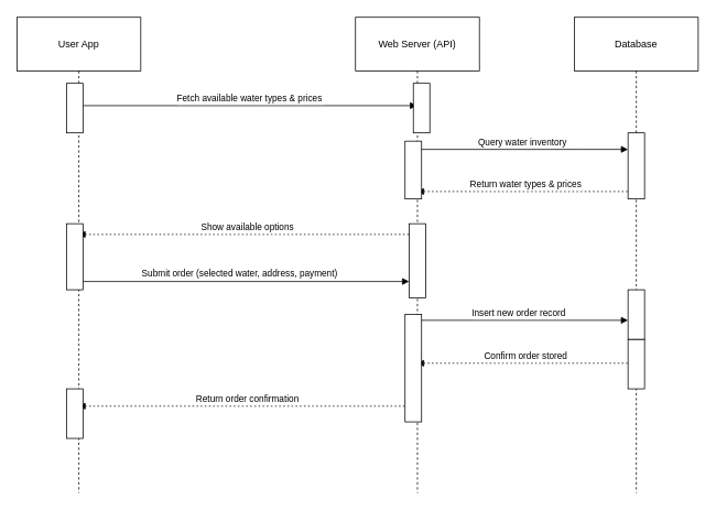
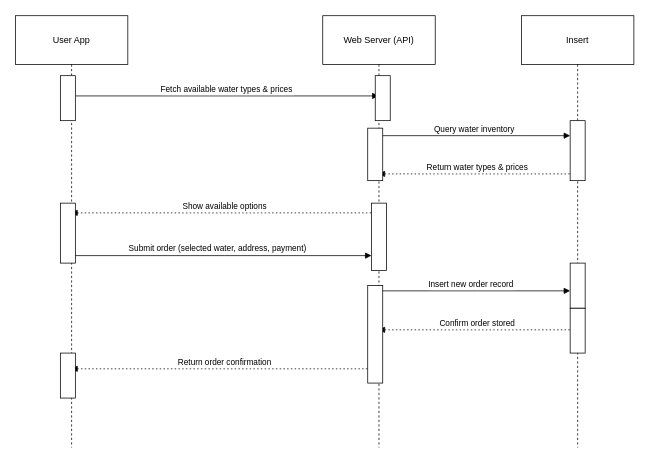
- <mxCell id="4" value="Database" style="shape=umlLifeline;perimeter=lifelinePerimeter;whiteSpace=wrap;container=1;dropTarget=0;collapsible=0;recursiveResize=0;outlineConnect=0;portConstraint=eastwest;newEdgeStyle={&quot;edgeStyle&quot;:&quot;elbowEdgeStyle&quot;,&quot;elbow&quot;:&quot;vertical&quot;,&quot;curved&quot;:0,&quot;rounded&quot;:0};size=65;" parent="1" vertex="1"><mxGeometry x="695" y="20" width="150" height="576" as="geometry" /></mxCell>
+ <mxCell id="4" value="Insert" style="shape=umlLifeline;perimeter=lifelinePerimeter;whiteSpace=wrap;container=1;dropTarget=0;collapsible=0;recursiveResize=0;outlineConnect=0;portConstraint=eastwest;newEdgeStyle={&quot;edgeStyle&quot;:&quot;elbowEdgeStyle&quot;,&quot;elbow&quot;:&quot;vertical&quot;,&quot;curved&quot;:0,&quot;rounded&quot;:0};size=65;" parent="1" vertex="1"><mxGeometry x="695" y="20" width="150" height="576" as="geometry" /></mxCell>
